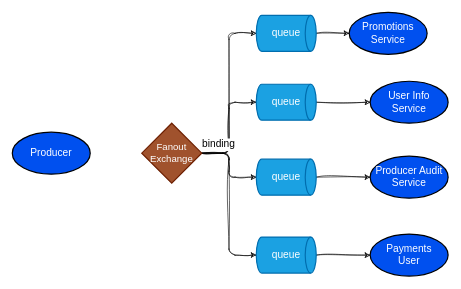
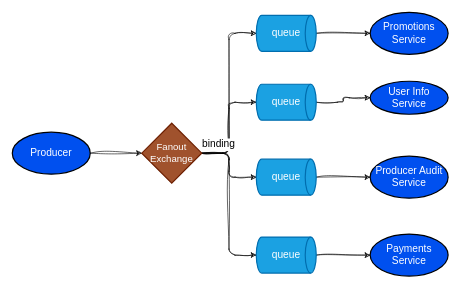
- <mxCell id="10" value="Promotions Service" style="strokeWidth=2;html=1;shape=mxgraph.flowchart.start_1;whiteSpace=wrap;fillColor=#0050ef;strokeColor=default;fontColor=#ffffff;fontSize=17;rounded=0;" vertex="1" parent="1"><mxGeometry x="582" y="20" width="130" height="70" as="geometry" /></mxCell>
+ <mxCell id="10" value="Promotions Service" style="strokeWidth=2;html=1;shape=mxgraph.flowchart.start_1;whiteSpace=wrap;fillColor=#0050ef;strokeColor=default;fontColor=#ffffff;fontSize=17;rounded=0;" vertex="1" parent="1"><mxGeometry x="617" y="20" width="130" height="70" as="geometry" /></mxCell>
- <mxCell id="11" value="User Info Service" style="strokeWidth=2;html=1;shape=mxgraph.flowchart.start_1;whiteSpace=wrap;fillColor=#0050ef;strokeColor=default;fontColor=#ffffff;fontSize=17;rounded=0;" vertex="1" parent="1"><mxGeometry x="617" y="135" width="130" height="70" as="geometry" /></mxCell>
+ <mxCell id="11" value="User Info Service" style="strokeWidth=2;html=1;shape=mxgraph.flowchart.start_1;whiteSpace=wrap;fillColor=#0050ef;strokeColor=default;fontColor=#ffffff;fontSize=17;rounded=0;" vertex="1" parent="1"><mxGeometry x="617" y="135" width="130" height="55" as="geometry" /></mxCell>
+ <mxCell id="2" style="edgeStyle=orthogonalEdgeStyle;sketch=1;hachureGap=4;jiggle=2;curveFitting=1;orthogonalLoop=1;jettySize=auto;html=1;exitX=1;exitY=0.5;exitDx=0;exitDy=0;exitPerimeter=0;entryX=0;entryY=0.5;entryDx=0;entryDy=0;entryPerimeter=0;fontFamily=Helvetica;fontSource=https%3A%2F%2Ffonts.googleapis.com%2Fcss%3Ffamily%3DArchitects%2BDaughter;fontSize=17;fontColor=#ffffff;" edge="1" parent="1" source="3" target="9"><mxGeometry relative="1" as="geometry" /></mxCell>
- <mxCell id="13" value="Payments&lt;br&gt;User" style="strokeWidth=2;html=1;shape=mxgraph.flowchart.start_1;whiteSpace=wrap;fillColor=#0050ef;strokeColor=default;fontColor=#ffffff;fontSize=17;rounded=0;" vertex="1" parent="1"><mxGeometry x="617" y="390" width="130" height="70" as="geometry" /></mxCell>
+ <mxCell id="13" value="Payments&lt;br&gt;Service" style="strokeWidth=2;html=1;shape=mxgraph.flowchart.start_1;whiteSpace=wrap;fillColor=#0050ef;strokeColor=default;fontColor=#ffffff;fontSize=17;rounded=0;" vertex="1" parent="1"><mxGeometry x="617" y="390" width="130" height="70" as="geometry" /></mxCell>
